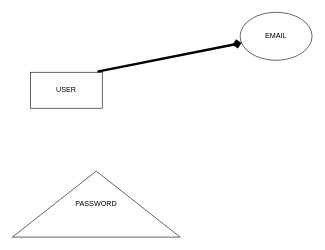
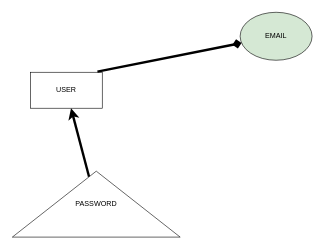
- <mxCell id="3" value="EMAIL" style="ellipse;whiteSpace=wrap;html=1;" vertex="1" parent="1"><mxGeometry x="400" y="20" width="120" height="80" as="geometry" /></mxCell>
+ <mxCell id="3" value="EMAIL" style="ellipse;whiteSpace=wrap;html=1;fillColor=#d5e8d4;" vertex="1" parent="1"><mxGeometry x="400" y="20" width="120" height="80" as="geometry" /></mxCell>
+ <mxCell id="4" value="" style="edgeStyle=none;html=1;startArrow=none;startFill=0;strokeWidth=4;" edge="1" parent="1" source="5" target="2"><mxGeometry relative="1" as="geometry" /></mxCell>
